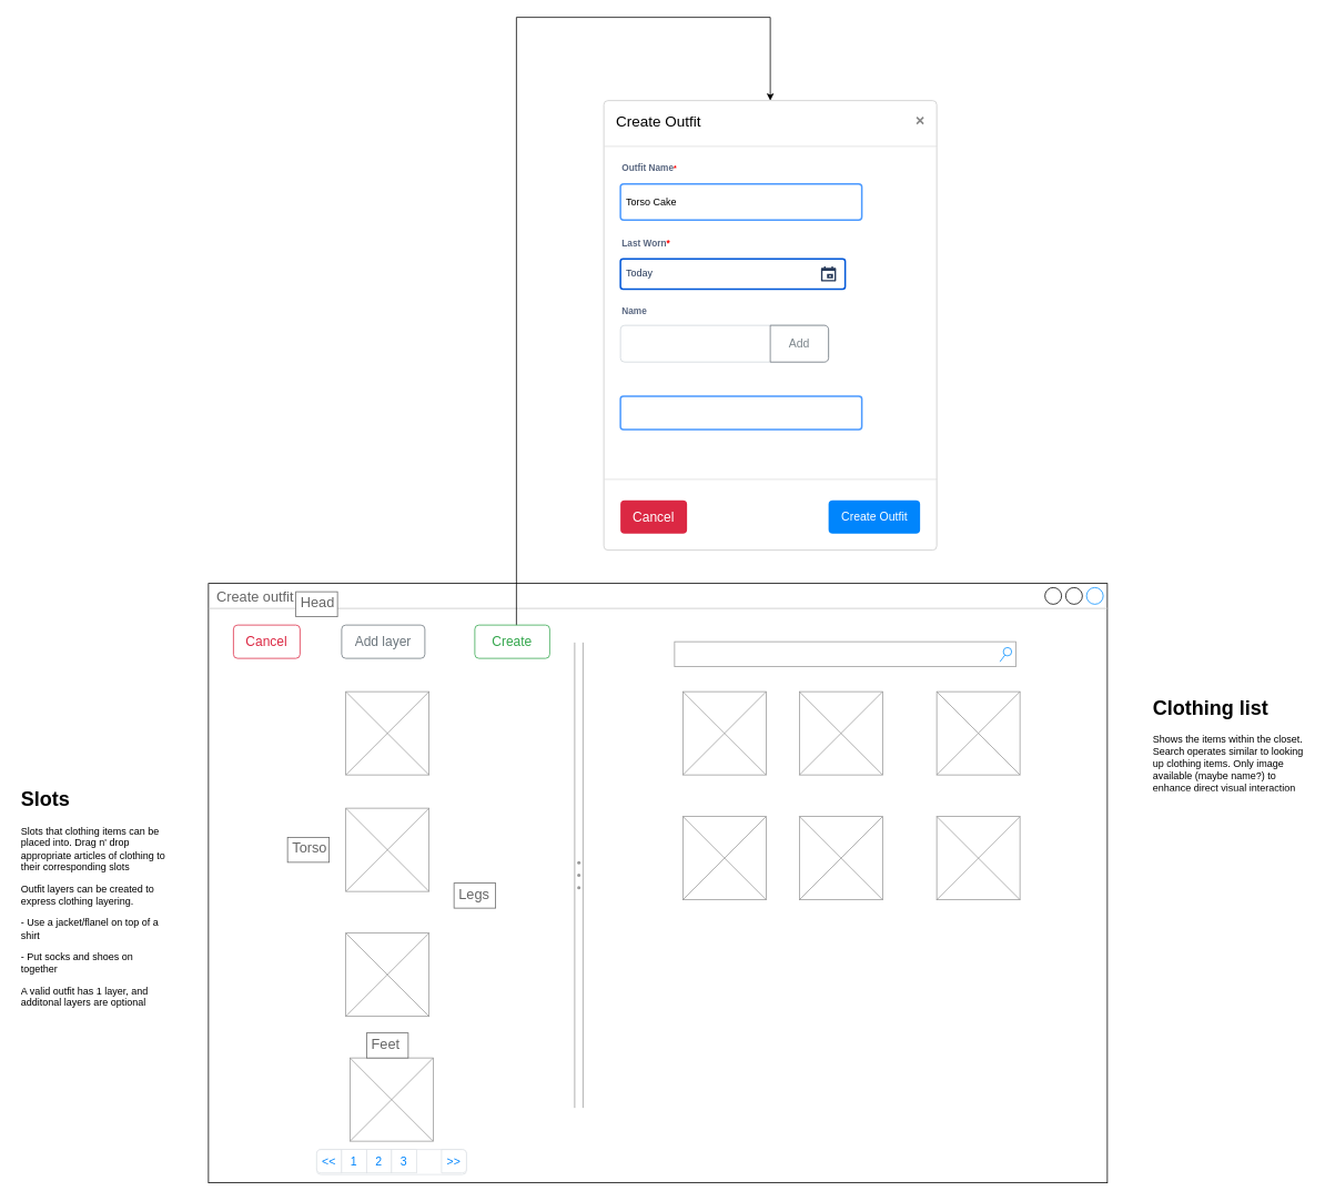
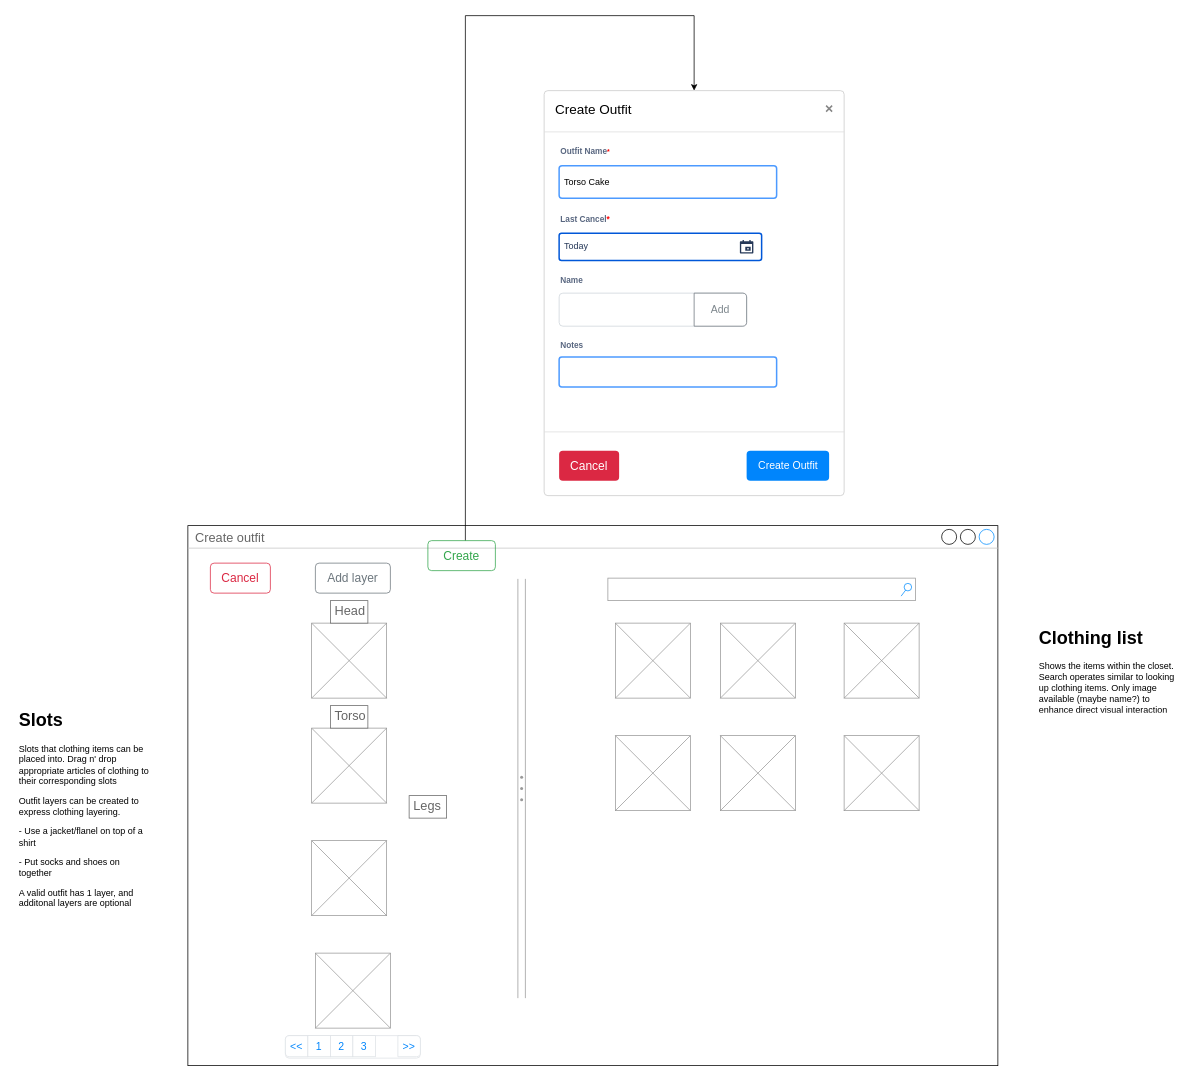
- <mxCell id="38" value="Last Worn&lt;font color=&quot;#ff0000&quot;&gt;*&lt;/font&gt;" style="fillColor=none;strokeColor=none;html=1;fontSize=11;fontStyle=0;align=left;fontColor=#596780;fontStyle=1;fontSize=11" vertex="1" parent="31"><mxGeometry x="20" y="159.997" width="150" height="22.041" as="geometry" /></mxCell>
+ <mxCell id="38" value="Last Cancel&lt;font color=&quot;#ff0000&quot;&gt;*&lt;/font&gt;" style="fillColor=none;strokeColor=none;html=1;fontSize=11;fontStyle=0;align=left;fontColor=#596780;fontStyle=1;fontSize=11" vertex="1" parent="31"><mxGeometry x="20" y="159.997" width="150" height="22.041" as="geometry" /></mxCell>
+ <mxCell id="44" value="Notes" style="fillColor=none;strokeColor=none;html=1;fontSize=11;fontStyle=0;align=left;fontColor=#596780;fontStyle=1;fontSize=11" vertex="1" parent="31"><mxGeometry x="20" y="330" width="240" height="20" as="geometry" /></mxCell>
- <mxCell id="7" value="Head" style="strokeWidth=1;shadow=0;dashed=0;align=center;html=1;shape=mxgraph.mockup.text.textBox;fontColor=#666666;align=left;fontSize=17;spacingLeft=4;spacingTop=-3;whiteSpace=wrap;strokeColor=#666666;mainText=" parent="1" vertex="1"><mxGeometry x="355" y="710" width="50" height="30" as="geometry" /></mxCell>
+ <mxCell id="7" value="Head" style="strokeWidth=1;shadow=0;dashed=0;align=center;html=1;shape=mxgraph.mockup.text.textBox;fontColor=#666666;align=left;fontSize=17;spacingLeft=4;spacingTop=-3;whiteSpace=wrap;strokeColor=#666666;mainText=" parent="1" vertex="1"><mxGeometry x="440" y="800" width="50" height="30" as="geometry" /></mxCell>
- <mxCell id="22" value="Add layer" style="html=1;shadow=0;dashed=0;shape=mxgraph.bootstrap.rrect;rSize=5;strokeColor=#6C767D;strokeWidth=1;fillColor=none;fontColor=#6C767D;whiteSpace=wrap;align=center;verticalAlign=middle;spacingLeft=0;fontStyle=0;fontSize=16;spacing=5;" parent="1" vertex="1"><mxGeometry x="410" y="750" width="100" height="40" as="geometry" /></mxCell>
+ <mxCell id="22" value="Add layer" style="html=1;shadow=0;dashed=0;shape=mxgraph.bootstrap.rrect;rSize=5;strokeColor=#6C767D;strokeWidth=1;fillColor=none;fontColor=#6C767D;whiteSpace=wrap;align=center;verticalAlign=middle;spacingLeft=0;fontStyle=0;fontSize=16;spacing=5;" parent="1" vertex="1"><mxGeometry x="420" y="750" width="100" height="40" as="geometry" /></mxCell>
- <mxCell id="20" value="Create" style="html=1;shadow=0;dashed=0;shape=mxgraph.bootstrap.rrect;rSize=5;strokeColor=#33A64C;strokeWidth=1;fillColor=none;fontColor=#33A64C;whiteSpace=wrap;align=center;verticalAlign=middle;spacingLeft=0;fontStyle=0;fontSize=16;spacing=5;" parent="1" vertex="1"><mxGeometry x="570" y="750" width="90" height="40" as="geometry" /></mxCell>
+ <mxCell id="20" value="Create" style="html=1;shadow=0;dashed=0;shape=mxgraph.bootstrap.rrect;rSize=5;strokeColor=#33A64C;strokeWidth=1;fillColor=none;fontColor=#33A64C;whiteSpace=wrap;align=center;verticalAlign=middle;spacingLeft=0;fontStyle=0;fontSize=16;spacing=5;" parent="1" vertex="1"><mxGeometry x="570" y="720" width="90" height="40" as="geometry" /></mxCell>
- <mxCell id="8" value="Torso" style="strokeWidth=1;shadow=0;dashed=0;align=center;html=1;shape=mxgraph.mockup.text.textBox;fontColor=#666666;align=left;fontSize=17;spacingLeft=4;spacingTop=-3;whiteSpace=wrap;strokeColor=#666666;mainText=" parent="1" vertex="1"><mxGeometry x="345" y="1005" width="50" height="30" as="geometry" /></mxCell>
+ <mxCell id="8" value="Torso" style="strokeWidth=1;shadow=0;dashed=0;align=center;html=1;shape=mxgraph.mockup.text.textBox;fontColor=#666666;align=left;fontSize=17;spacingLeft=4;spacingTop=-3;whiteSpace=wrap;strokeColor=#666666;mainText=" parent="1" vertex="1"><mxGeometry x="440" y="940" width="50" height="30" as="geometry" /></mxCell>
- <mxCell id="10" value="Feet" style="strokeWidth=1;shadow=0;dashed=0;align=center;html=1;shape=mxgraph.mockup.text.textBox;fontColor=#666666;align=left;fontSize=17;spacingLeft=4;spacingTop=-3;whiteSpace=wrap;strokeColor=#666666;mainText=" parent="1" vertex="1"><mxGeometry x="440" y="1240" width="50" height="30" as="geometry" /></mxCell>
